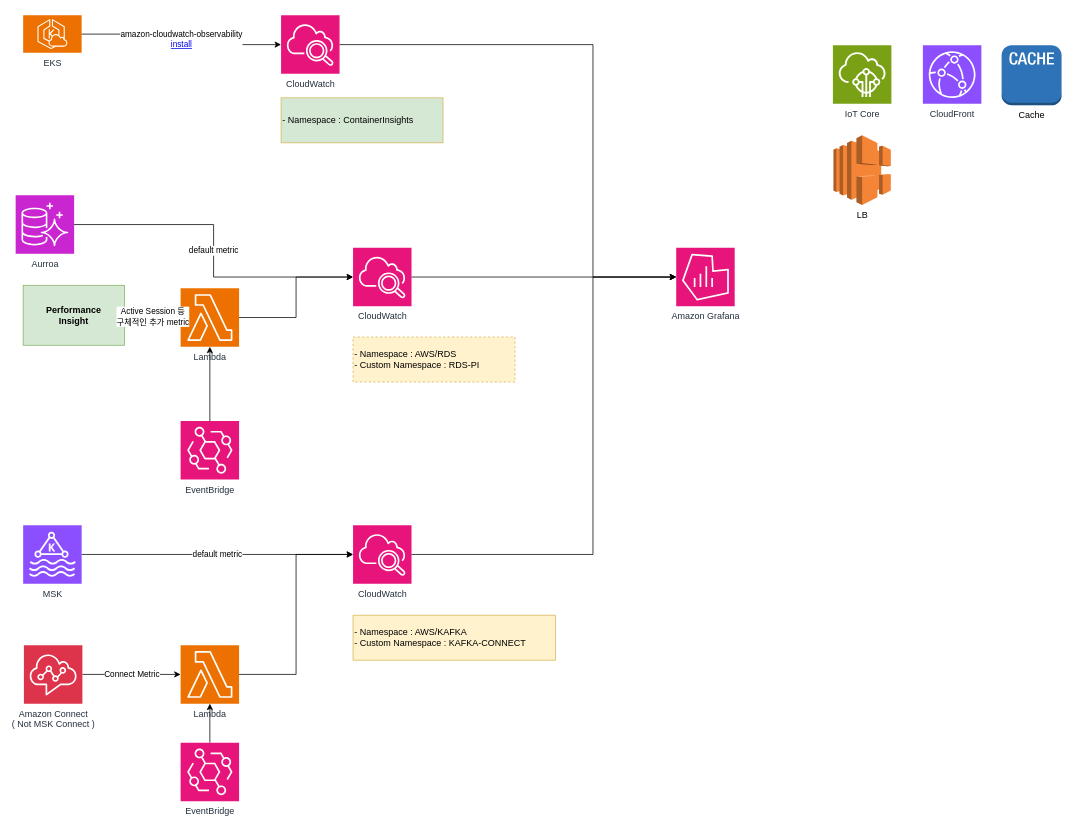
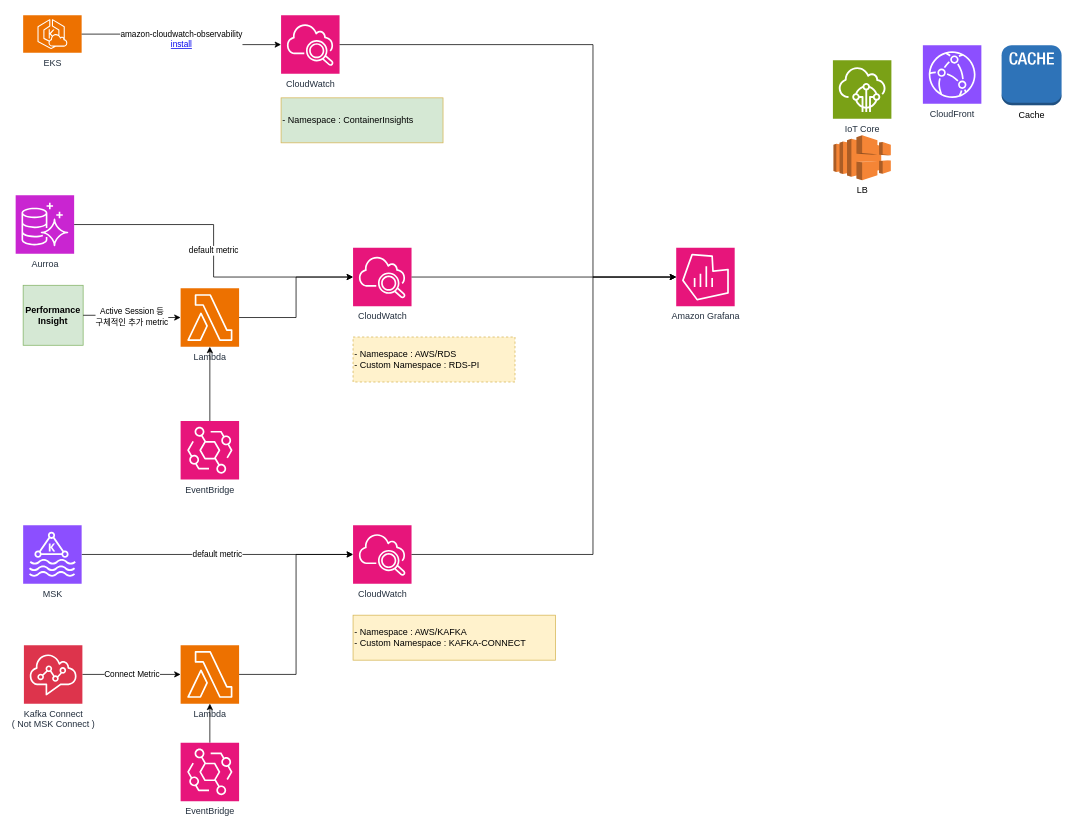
- <mxCell id="30" value="IoT Core" style="sketch=0;points=[[0,0,0],[0.25,0,0],[0.5,0,0],[0.75,0,0],[1,0,0],[0,1,0],[0.25,1,0],[0.5,1,0],[0.75,1,0],[1,1,0],[0,0.25,0],[0,0.5,0],[0,0.75,0],[1,0.25,0],[1,0.5,0],[1,0.75,0]];outlineConnect=0;fontColor=#232F3E;fillColor=#7AA116;strokeColor=#ffffff;dashed=0;verticalLabelPosition=bottom;verticalAlign=top;align=center;html=1;fontSize=12;fontStyle=0;aspect=fixed;shape=mxgraph.aws4.resourceIcon;resIcon=mxgraph.aws4.iot_core;" vertex="1" parent="1"><mxGeometry x="1110" y="60" width="78" height="78" as="geometry" /></mxCell>
+ <mxCell id="30" value="IoT Core" style="sketch=0;points=[[0,0,0],[0.25,0,0],[0.5,0,0],[0.75,0,0],[1,0,0],[0,1,0],[0.25,1,0],[0.5,1,0],[0.75,1,0],[1,1,0],[0,0.25,0],[0,0.5,0],[0,0.75,0],[1,0.25,0],[1,0.5,0],[1,0.75,0]];outlineConnect=0;fontColor=#232F3E;fillColor=#7AA116;strokeColor=#ffffff;dashed=0;verticalLabelPosition=bottom;verticalAlign=top;align=center;html=1;fontSize=12;fontStyle=0;aspect=fixed;shape=mxgraph.aws4.resourceIcon;resIcon=mxgraph.aws4.iot_core;" vertex="1" parent="1"><mxGeometry x="1110" y="80" width="78" height="78" as="geometry" /></mxCell>
- <mxCell id="33" value="LB" style="outlineConnect=0;dashed=0;verticalLabelPosition=bottom;verticalAlign=top;align=center;html=1;shape=mxgraph.aws3.elastic_load_balancing;fillColor=#F58536;gradientColor=none;" vertex="1" parent="1"><mxGeometry x="1110.75" y="180" width="76.5" height="93" as="geometry" /></mxCell>
+ <mxCell id="33" value="LB" style="outlineConnect=0;dashed=0;verticalLabelPosition=bottom;verticalAlign=top;align=center;html=1;shape=mxgraph.aws3.elastic_load_balancing;fillColor=#F58536;gradientColor=none;" vertex="1" parent="1"><mxGeometry x="1110.75" y="180" width="76.5" height="60" as="geometry" /></mxCell>
- <mxCell id="10" value="Performance&lt;br&gt;Insight" style="whiteSpace=wrap;html=1;aspect=fixed;fillColor=#d5e8d4;strokeColor=#82b366;fontStyle=1" vertex="1" parent="1"><mxGeometry x="30" y="380" width="135" height="80" as="geometry" /></mxCell>
+ <mxCell id="10" value="Performance&lt;br&gt;Insight" style="whiteSpace=wrap;html=1;aspect=fixed;fillColor=#d5e8d4;strokeColor=#82b366;fontStyle=1" vertex="1" parent="1"><mxGeometry x="30" y="380" width="80" height="80" as="geometry" /></mxCell>
- <mxCell id="23" value="Amazon Connect&lt;br&gt;( Not MSK Connect )" style="sketch=0;points=[[0,0,0],[0.25,0,0],[0.5,0,0],[0.75,0,0],[1,0,0],[0,1,0],[0.25,1,0],[0.5,1,0],[0.75,1,0],[1,1,0],[0,0.25,0],[0,0.5,0],[0,0.75,0],[1,0.25,0],[1,0.5,0],[1,0.75,0]];outlineConnect=0;fontColor=#232F3E;fillColor=#DD344C;strokeColor=#ffffff;dashed=0;verticalLabelPosition=bottom;verticalAlign=top;align=center;html=1;fontSize=12;fontStyle=0;aspect=fixed;shape=mxgraph.aws4.resourceIcon;resIcon=mxgraph.aws4.connect;" vertex="1" parent="1"><mxGeometry x="31" y="860" width="78" height="78" as="geometry" /></mxCell>
+ <mxCell id="23" value="Kafka Connect&lt;br&gt;( Not MSK Connect )" style="sketch=0;points=[[0,0,0],[0.25,0,0],[0.5,0,0],[0.75,0,0],[1,0,0],[0,1,0],[0.25,1,0],[0.5,1,0],[0.75,1,0],[1,1,0],[0,0.25,0],[0,0.5,0],[0,0.75,0],[1,0.25,0],[1,0.5,0],[1,0.75,0]];outlineConnect=0;fontColor=#232F3E;fillColor=#DD344C;strokeColor=#ffffff;dashed=0;verticalLabelPosition=bottom;verticalAlign=top;align=center;html=1;fontSize=12;fontStyle=0;aspect=fixed;shape=mxgraph.aws4.resourceIcon;resIcon=mxgraph.aws4.connect;" vertex="1" parent="1"><mxGeometry x="31" y="860" width="78" height="78" as="geometry" /></mxCell>
